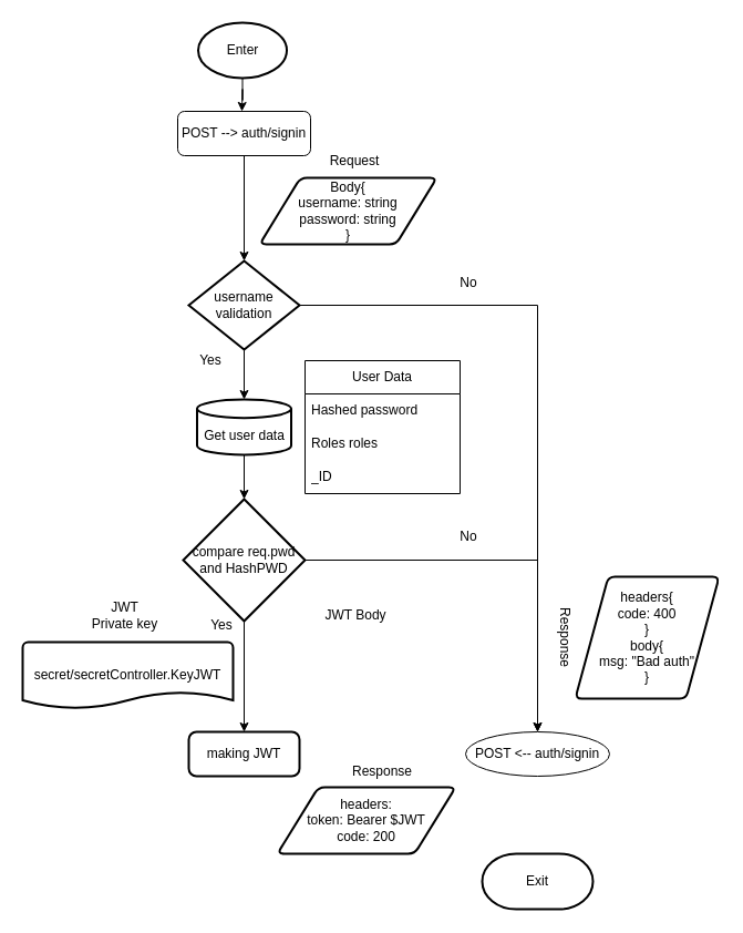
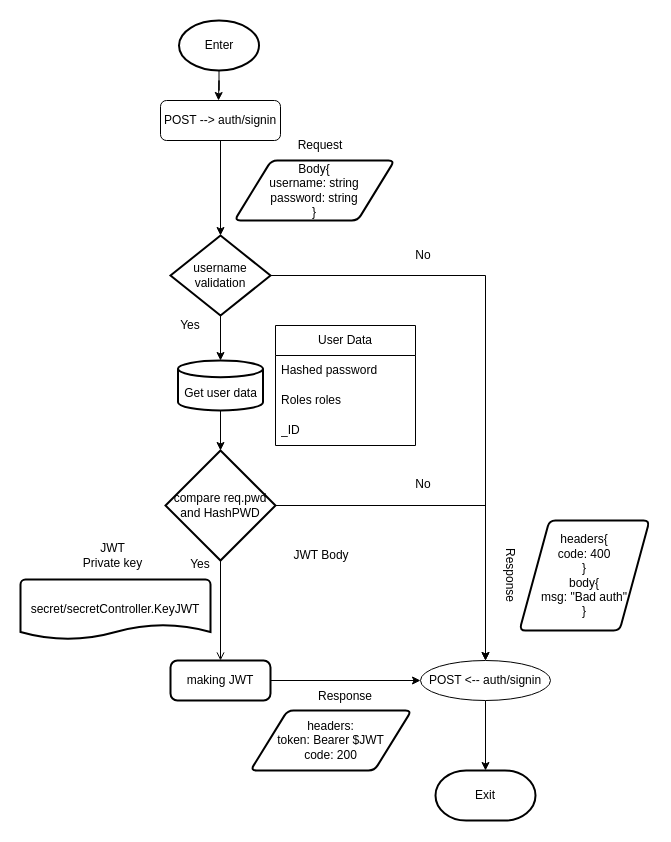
- <mxCell id="12" value="" style="edgeStyle=orthogonalEdgeStyle;rounded=0;orthogonalLoop=1;jettySize=auto;html=1;" edge="1" parent="1" source="13" target="15"><mxGeometry relative="1" as="geometry" /></mxCell>
+ <mxCell id="12" value="" style="edgeStyle=orthogonalEdgeStyle;rounded=0;orthogonalLoop=1;jettySize=auto;html=1;endArrow=open;" edge="1" parent="1" source="13" target="15"><mxGeometry relative="1" as="geometry" /></mxCell>
+ <mxCell id="14" value="" style="edgeStyle=orthogonalEdgeStyle;rounded=0;orthogonalLoop=1;jettySize=auto;html=1;" edge="1" parent="1" source="15" target="20"><mxGeometry relative="1" as="geometry" /></mxCell>
+ <mxCell id="19" value="" style="edgeStyle=orthogonalEdgeStyle;rounded=0;orthogonalLoop=1;jettySize=auto;html=1;" edge="1" parent="1" source="20" target="35"><mxGeometry relative="1" as="geometry" /></mxCell>
